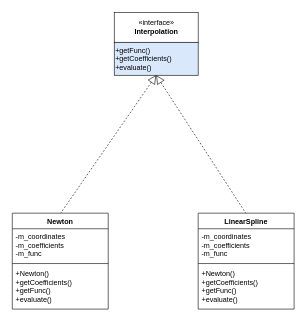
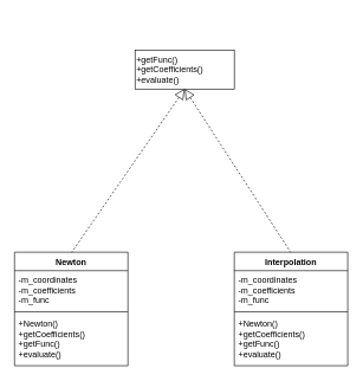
- <mxCell id="2" value="«interface»&lt;br&gt;&lt;b&gt;Interpolation&lt;/b&gt;&lt;br&gt;" style="html=1;" parent="1" vertex="1"><mxGeometry x="190" y="20" width="140" height="50" as="geometry" /></mxCell>
- <mxCell id="3" value="&lt;div style=&quot;text-align: left&quot;&gt;&lt;span&gt;+getFunc()&lt;/span&gt;&lt;br&gt;&lt;/div&gt;&lt;div style=&quot;text-align: left&quot;&gt;&lt;span&gt;+getCoefficients()&lt;/span&gt;&lt;/div&gt;&lt;div style=&quot;text-align: left&quot;&gt;&lt;span&gt;+evaluate()&lt;/span&gt;&lt;/div&gt;&lt;div style=&quot;text-align: left&quot;&gt;&lt;/div&gt;" style="rounded=0;whiteSpace=wrap;html=1;labelPosition=center;verticalLabelPosition=middle;align=left;verticalAlign=middle;fillColor=#dae8fc;" parent="1" vertex="1"><mxGeometry x="190" y="70" width="140" height="55" as="geometry" /></mxCell>
+ <mxCell id="3" value="&lt;div style=&quot;text-align: left&quot;&gt;&lt;span&gt;+getFunc()&lt;/span&gt;&lt;br&gt;&lt;/div&gt;&lt;div style=&quot;text-align: left&quot;&gt;&lt;span&gt;+getCoefficients()&lt;/span&gt;&lt;/div&gt;&lt;div style=&quot;text-align: left&quot;&gt;&lt;span&gt;+evaluate()&lt;/span&gt;&lt;/div&gt;&lt;div style=&quot;text-align: left&quot;&gt;&lt;/div&gt;" style="rounded=0;whiteSpace=wrap;html=1;labelPosition=center;verticalLabelPosition=middle;align=left;verticalAlign=middle;" parent="1" vertex="1"><mxGeometry x="190" y="70" width="140" height="55" as="geometry" /></mxCell>
- <mxCell id="10" value="LinearSpline" style="swimlane;fontStyle=1;align=center;verticalAlign=top;childLayout=stackLayout;horizontal=1;startSize=26;horizontalStack=0;resizeParent=1;resizeParentMax=0;resizeLast=0;collapsible=1;marginBottom=0;" vertex="1" parent="1"><mxGeometry x="330" y="355" width="160" height="160" as="geometry" /></mxCell>
+ <mxCell id="10" value="Interpolation" style="swimlane;fontStyle=1;align=center;verticalAlign=top;childLayout=stackLayout;horizontal=1;startSize=26;horizontalStack=0;resizeParent=1;resizeParentMax=0;resizeLast=0;collapsible=1;marginBottom=0;" vertex="1" parent="1"><mxGeometry x="330" y="355" width="160" height="160" as="geometry" /></mxCell>
